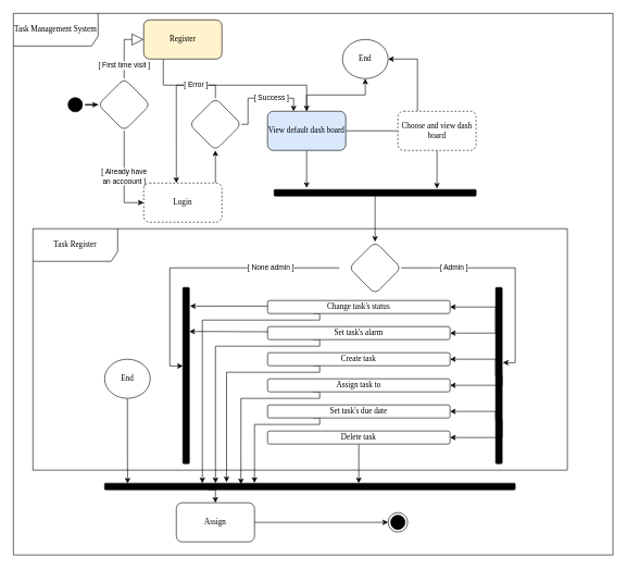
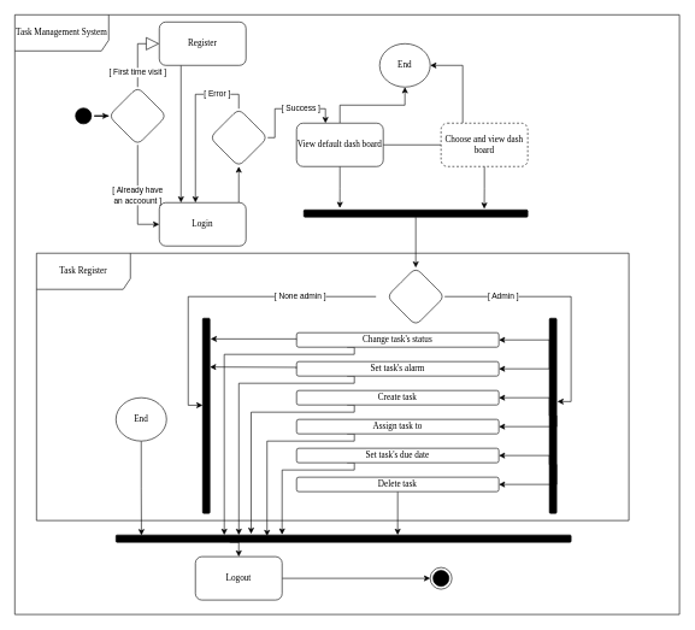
- <mxCell id="8" value="Register" style="whiteSpace=wrap;html=1;fontFamily=Verdana;fillColor=#fff2cc;strokeColor=#000000;fontColor=#000000;rounded=1;shadow=0;comic=0;labelBackgroundColor=none;" vertex="1" parent="1"><mxGeometry x="220" y="30" width="120" height="60" as="geometry" /></mxCell>
+ <mxCell id="8" value="Register" style="whiteSpace=wrap;html=1;fontFamily=Verdana;fillColor=#FFFFFF;strokeColor=#000000;fontColor=#000000;rounded=1;shadow=0;comic=0;labelBackgroundColor=none;" vertex="1" parent="1"><mxGeometry x="220" y="30" width="120" height="60" as="geometry" /></mxCell>
- <mxCell id="7" style="edgeStyle=orthogonalEdgeStyle;rounded=0;orthogonalLoop=1;jettySize=auto;html=1;exitX=0.25;exitY=1;exitDx=0;exitDy=0;strokeColor=#000000;" edge="1" parent="1" source="8" target="18"><mxGeometry relative="1" as="geometry" /></mxCell>
+ <mxCell id="7" style="edgeStyle=orthogonalEdgeStyle;rounded=0;orthogonalLoop=1;jettySize=auto;html=1;exitX=0.25;exitY=1;exitDx=0;exitDy=0;entryX=0.25;entryY=0;entryDx=0;entryDy=0;strokeColor=#000000;" edge="1" parent="1" source="8" target="11"><mxGeometry relative="1" as="geometry" /></mxCell>
- <mxCell id="18" value="View default dash board" style="rounded=1;whiteSpace=wrap;html=1;fontFamily=Verdana;fillColor=#dae8fc;strokeColor=#000000;fontColor=#000000;shadow=0;comic=0;labelBackgroundColor=none;" vertex="1" parent="1"><mxGeometry x="410" y="170" width="120" height="60" as="geometry" /></mxCell>
+ <mxCell id="18" value="View default dash board" style="rounded=1;whiteSpace=wrap;html=1;fontFamily=Verdana;fillColor=#FFFFFF;strokeColor=#000000;fontColor=#000000;shadow=0;comic=0;labelBackgroundColor=none;" vertex="1" parent="1"><mxGeometry x="410" y="170" width="120" height="60" as="geometry" /></mxCell>
- <mxCell id="11" value="Login" style="whiteSpace=wrap;html=1;fontFamily=Verdana;fillColor=#FFFFFF;strokeColor=#000000;fontColor=#000000;rounded=1;shadow=0;comic=0;labelBackgroundColor=none;dashed=1;" vertex="1" parent="1"><mxGeometry x="220" y="280" width="120" height="60" as="geometry" /></mxCell>
+ <mxCell id="11" value="Login" style="whiteSpace=wrap;html=1;fontFamily=Verdana;fillColor=#FFFFFF;strokeColor=#000000;fontColor=#000000;rounded=1;shadow=0;comic=0;labelBackgroundColor=none;" vertex="1" parent="1"><mxGeometry x="220" y="280" width="120" height="60" as="geometry" /></mxCell>
- <mxCell id="55" value="Assign" style="whiteSpace=wrap;html=1;fontFamily=Verdana;fillColor=#FFFFFF;strokeColor=#000000;fontColor=#000000;rounded=1;shadow=0;comic=0;labelBackgroundColor=none;" vertex="1" parent="1"><mxGeometry x="270" y="770" width="120" height="60" as="geometry" /></mxCell>
+ <mxCell id="55" value="Logout" style="whiteSpace=wrap;html=1;fontFamily=Verdana;fillColor=#FFFFFF;strokeColor=#000000;fontColor=#000000;rounded=1;shadow=0;comic=0;labelBackgroundColor=none;" vertex="1" parent="1"><mxGeometry x="270" y="770" width="120" height="60" as="geometry" /></mxCell>
